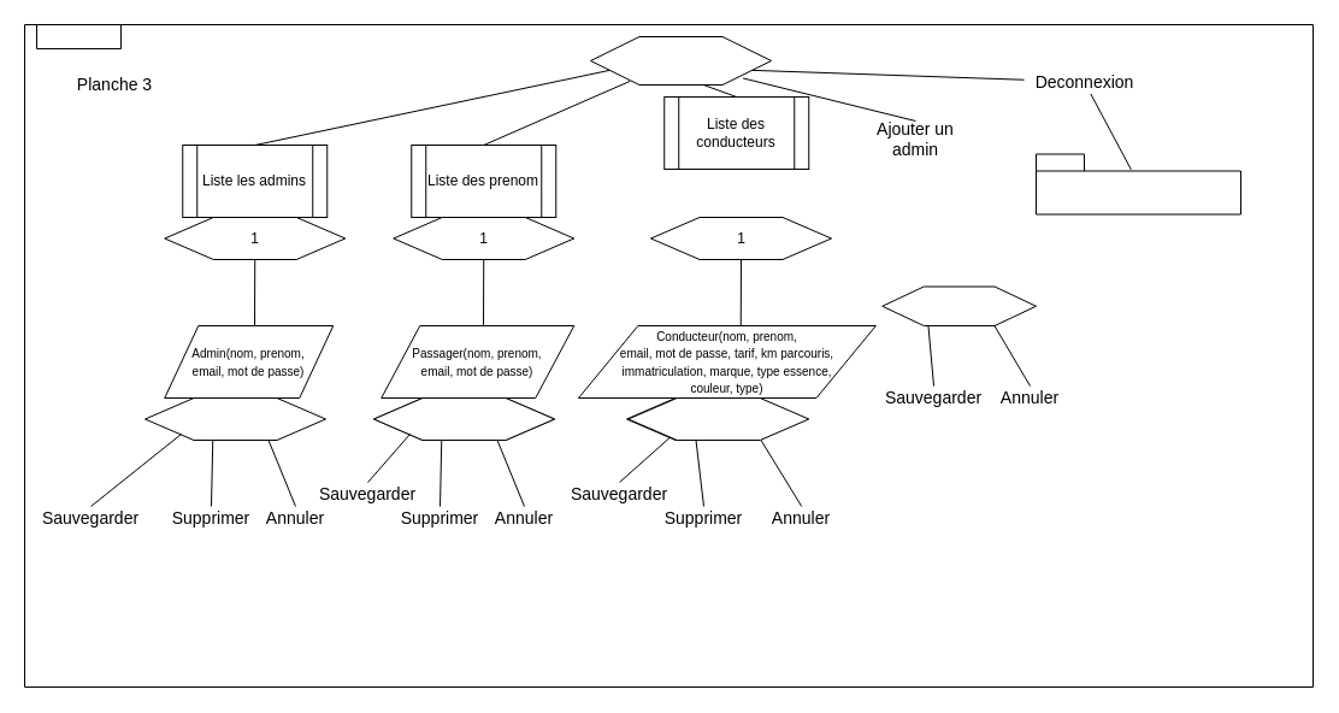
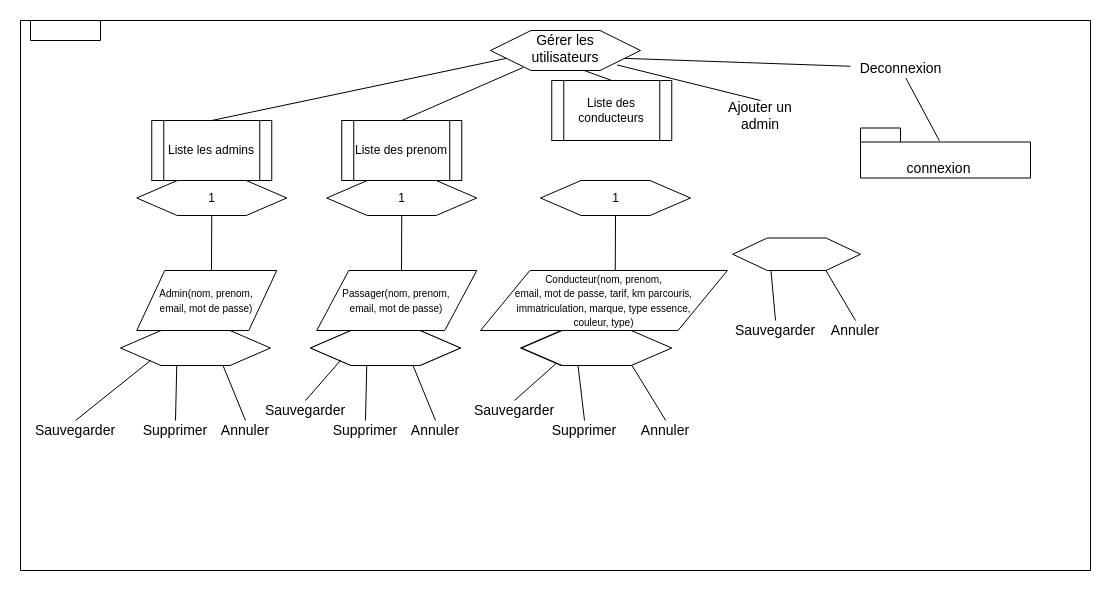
+ <mxCell id="49" value="Gérer les utilisateurs" style="text;html=1;strokeColor=none;fillColor=none;align=center;verticalAlign=middle;whiteSpace=wrap;rounded=0;fontSize=14;" vertex="1" parent="1"><mxGeometry x="515" y="37.5" width="100" height="20" as="geometry" /></mxCell>
- <mxCell id="4" value="Planche 3" style="text;html=1;strokeColor=none;fillColor=none;align=center;verticalAlign=middle;whiteSpace=wrap;rounded=0;fontSize=14;" vertex="1" parent="1"><mxGeometry x="60" y="60" width="70" height="20" as="geometry" /></mxCell>
+ <mxCell id="56" value="connexion" style="text;html=1;align=center;verticalAlign=middle;resizable=0;points=[];autosize=1;fontSize=14;fontColor=#000000;" vertex="1" parent="1"><mxGeometry x="897.5" y="157.5" width="80" height="20" as="geometry" /></mxCell>
